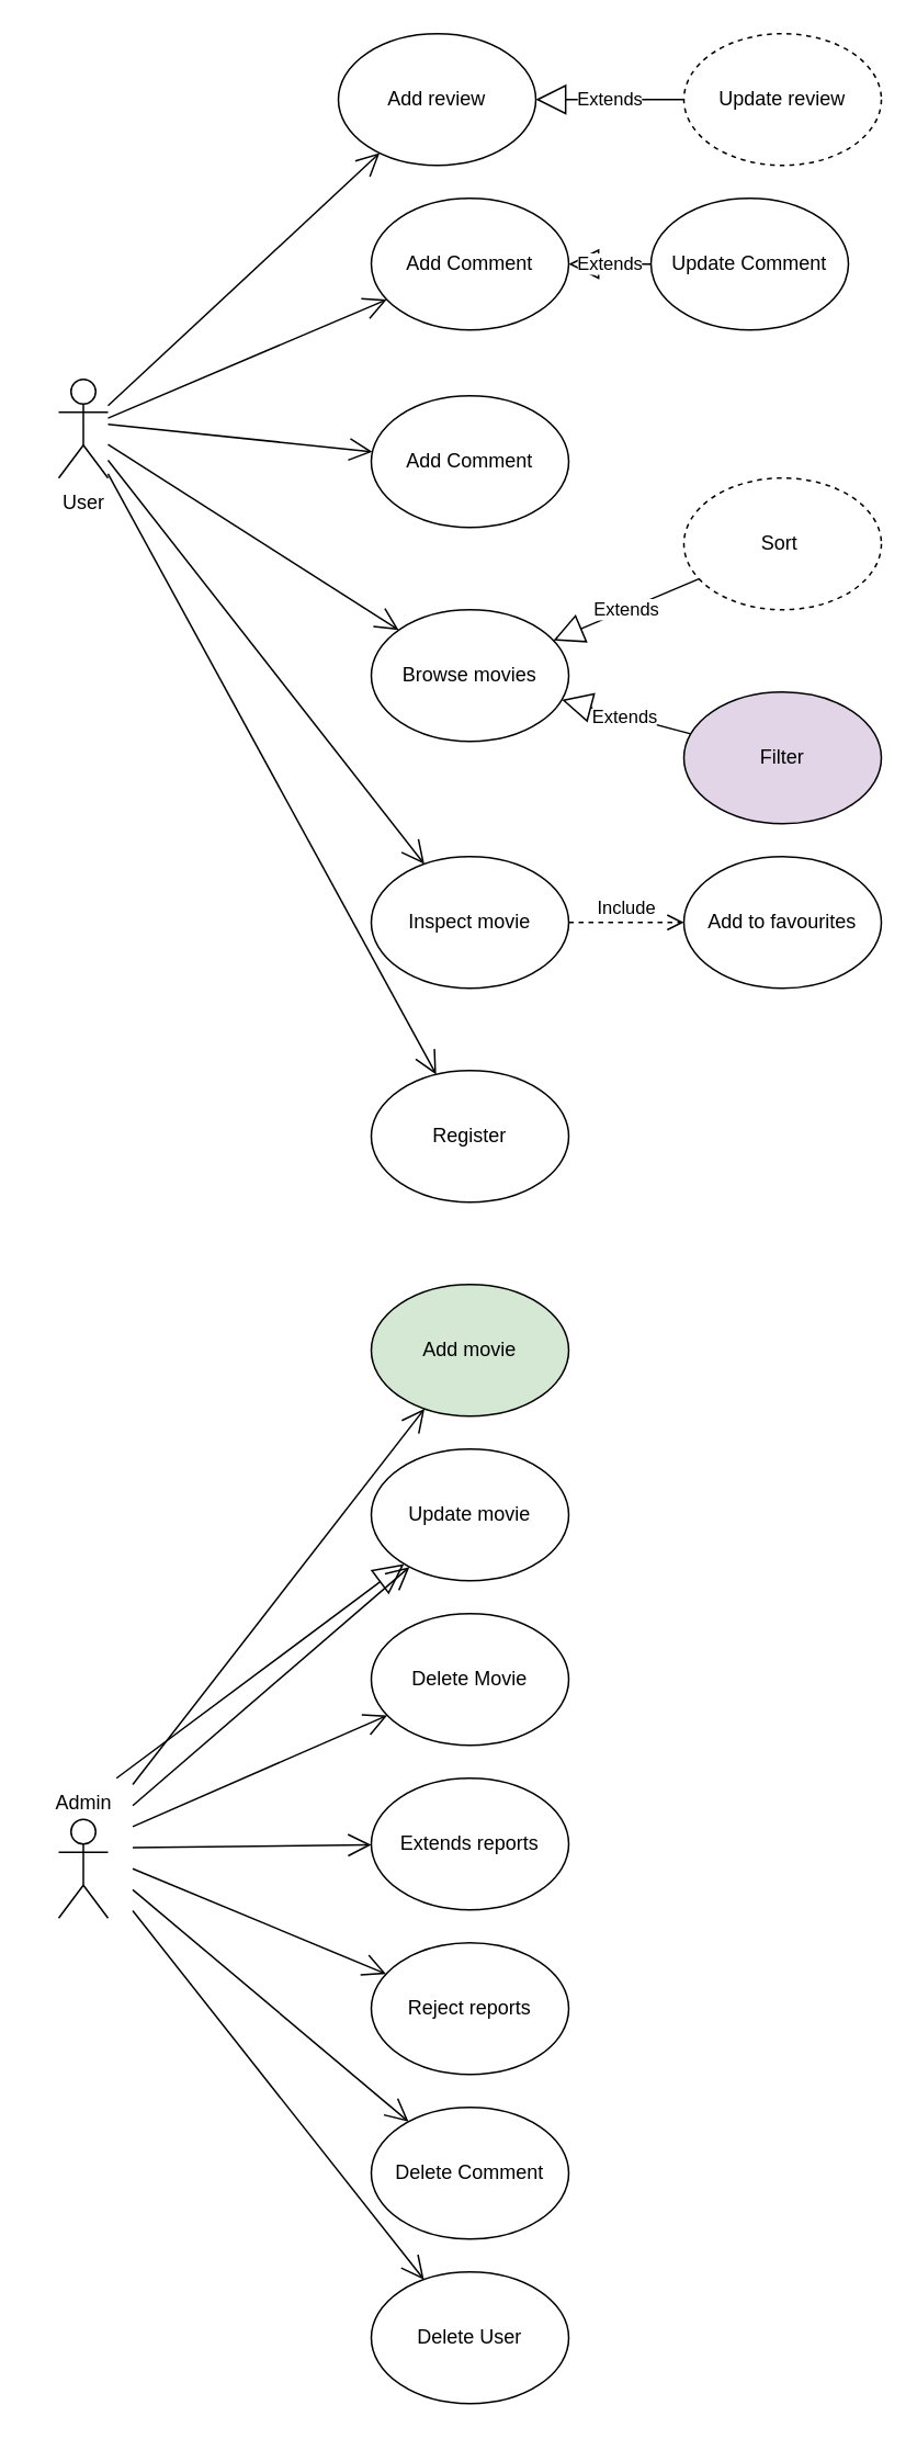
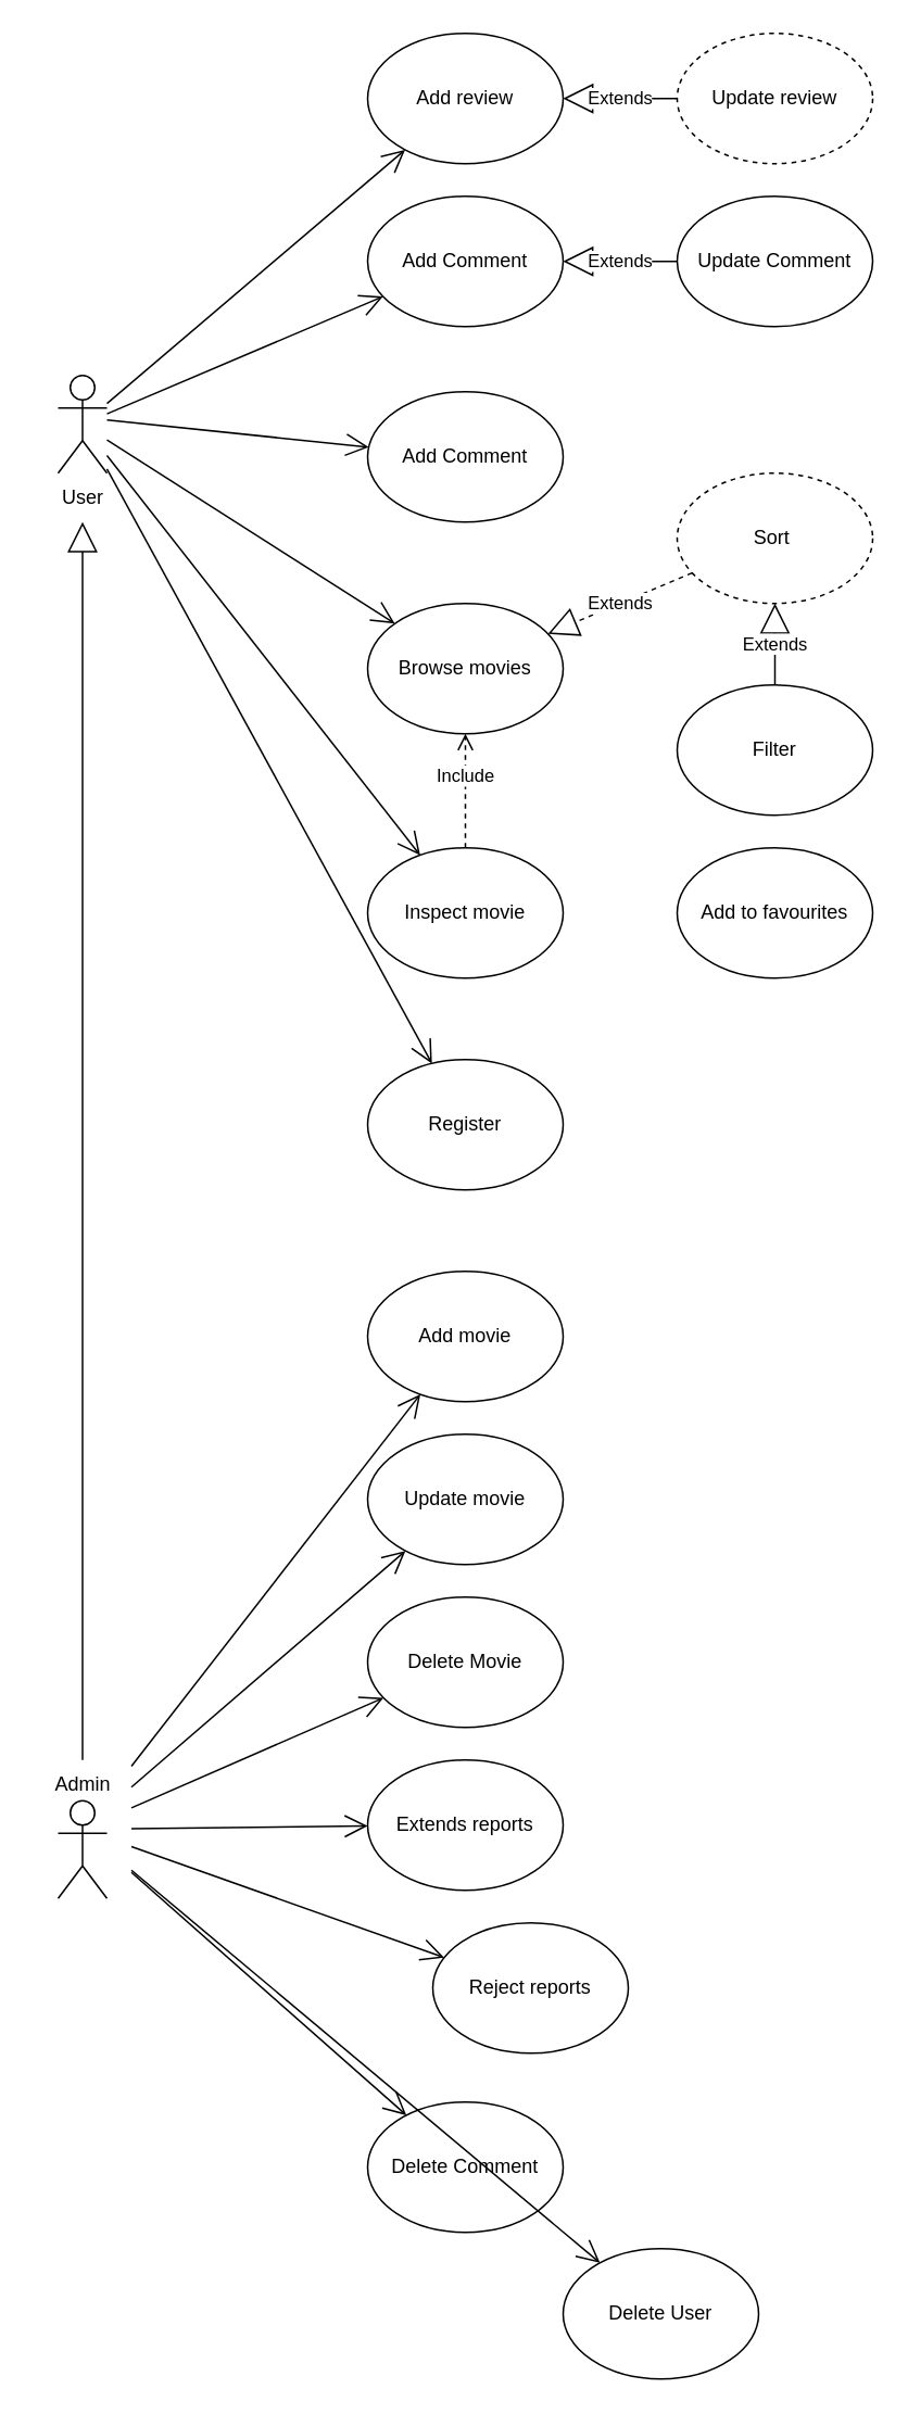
- <mxCell id="6" value="Add review" style="ellipse;whiteSpace=wrap;html=1;" parent="1" vertex="1"><mxGeometry x="205" y="20" width="120" height="80" as="geometry" /></mxCell>
+ <mxCell id="6" value="Add review" style="ellipse;whiteSpace=wrap;html=1;" parent="1" vertex="1"><mxGeometry x="225" y="20" width="120" height="80" as="geometry" /></mxCell>
- <mxCell id="12" value="Update Comment" style="ellipse;whiteSpace=wrap;html=1;" parent="1" vertex="1"><mxGeometry x="395" y="120" width="120" height="80" as="geometry" /></mxCell>
+ <mxCell id="12" value="Update Comment" style="ellipse;whiteSpace=wrap;html=1;" parent="1" vertex="1"><mxGeometry x="415" y="120" width="120" height="80" as="geometry" /></mxCell>
- <mxCell id="43" value="Extends" style="endArrow=block;endSize=16;endFill=0;html=1;rounded=0;" parent="1" source="42" target="40" edge="1"><mxGeometry width="160" relative="1" as="geometry"><mxPoint x="675" y="130" as="sourcePoint" /><mxPoint x="835" y="130" as="targetPoint" /><Array as="points" /></mxGeometry></mxCell>
+ <mxCell id="43" value="Extends" style="endArrow=block;endSize=16;endFill=0;html=1;rounded=0;dashed=1;" parent="1" source="42" target="40" edge="1"><mxGeometry width="160" relative="1" as="geometry"><mxPoint x="675" y="130" as="sourcePoint" /><mxPoint x="835" y="130" as="targetPoint" /><Array as="points" /></mxGeometry></mxCell>
- <mxCell id="44" value="Extends" style="endArrow=block;endSize=16;endFill=0;html=1;rounded=0;" parent="1" source="41" target="40" edge="1"><mxGeometry width="160" relative="1" as="geometry"><mxPoint x="495" y="350" as="sourcePoint" /><mxPoint x="655" y="350" as="targetPoint" /></mxGeometry></mxCell>
+ <mxCell id="44" value="Extends" style="endArrow=block;endSize=16;endFill=0;html=1;rounded=0;" parent="1" source="41" target="42" edge="1"><mxGeometry width="160" relative="1" as="geometry"><mxPoint x="495" y="350" as="sourcePoint" /><mxPoint x="655" y="350" as="targetPoint" /></mxGeometry></mxCell>
- <mxCell id="41" value="Filter" style="ellipse;whiteSpace=wrap;html=1;fillColor=#e1d5e7;" parent="1" vertex="1"><mxGeometry x="415" y="420" width="120" height="80" as="geometry" /></mxCell>
+ <mxCell id="41" value="Filter" style="ellipse;whiteSpace=wrap;html=1;" parent="1" vertex="1"><mxGeometry x="415" y="420" width="120" height="80" as="geometry" /></mxCell>
- <mxCell id="22" value="Include" style="html=1;verticalAlign=bottom;endArrow=open;dashed=1;endSize=8;curved=0;rounded=0;" parent="1" source="14" target="19" edge="1"><mxGeometry relative="1" as="geometry"><mxPoint x="435" y="620" as="sourcePoint" /><mxPoint x="355" y="620" as="targetPoint" /></mxGeometry></mxCell>
+ <mxCell id="22" value="Include" style="html=1;verticalAlign=bottom;endArrow=open;dashed=1;endSize=8;curved=0;rounded=0;" parent="1" source="14" target="40" edge="1"><mxGeometry relative="1" as="geometry"><mxPoint x="435" y="620" as="sourcePoint" /><mxPoint x="355" y="620" as="targetPoint" /></mxGeometry></mxCell>
- <mxCell id="2" value="Add movie" style="ellipse;whiteSpace=wrap;html=1;fillColor=#d5e8d4;" parent="1" vertex="1"><mxGeometry x="225" y="780" width="120" height="80" as="geometry" /></mxCell>
+ <mxCell id="2" value="Add movie" style="ellipse;whiteSpace=wrap;html=1;" parent="1" vertex="1"><mxGeometry x="225" y="780" width="120" height="80" as="geometry" /></mxCell>
- <mxCell id="15" value="" style="endArrow=block;endSize=16;endFill=0;html=1;rounded=0;" parent="1" source="18" target="9" edge="1"><mxGeometry width="160" relative="1" as="geometry"><mxPoint x="145" y="780" as="sourcePoint" /><mxPoint x="5" y="770" as="targetPoint" /></mxGeometry></mxCell>
+ <mxCell id="15" value="" style="endArrow=block;endSize=16;endFill=0;html=1;rounded=0;" parent="1" source="18" target="32" edge="1"><mxGeometry width="160" relative="1" as="geometry"><mxPoint x="145" y="780" as="sourcePoint" /><mxPoint x="5" y="770" as="targetPoint" /></mxGeometry></mxCell>
- <mxCell id="4" value="Reject reports" style="ellipse;whiteSpace=wrap;html=1;" parent="1" vertex="1"><mxGeometry x="225" y="1180" width="120" height="80" as="geometry" /></mxCell>
+ <mxCell id="4" value="Reject reports" style="ellipse;whiteSpace=wrap;html=1;" parent="1" vertex="1"><mxGeometry x="265" y="1180" width="120" height="80" as="geometry" /></mxCell>
- <mxCell id="11" value="Delete Comment" style="ellipse;whiteSpace=wrap;html=1;" parent="1" vertex="1"><mxGeometry x="225" y="1280" width="120" height="80" as="geometry" /></mxCell>
+ <mxCell id="11" value="Delete Comment" style="ellipse;whiteSpace=wrap;html=1;" parent="1" vertex="1"><mxGeometry x="225" y="1290" width="120" height="80" as="geometry" /></mxCell>
- <mxCell id="5" value="Delete User" style="ellipse;whiteSpace=wrap;html=1;" parent="1" vertex="1"><mxGeometry x="225" y="1380" width="120" height="80" as="geometry" /></mxCell>
+ <mxCell id="5" value="Delete User" style="ellipse;whiteSpace=wrap;html=1;" parent="1" vertex="1"><mxGeometry x="345" y="1380" width="120" height="80" as="geometry" /></mxCell>
